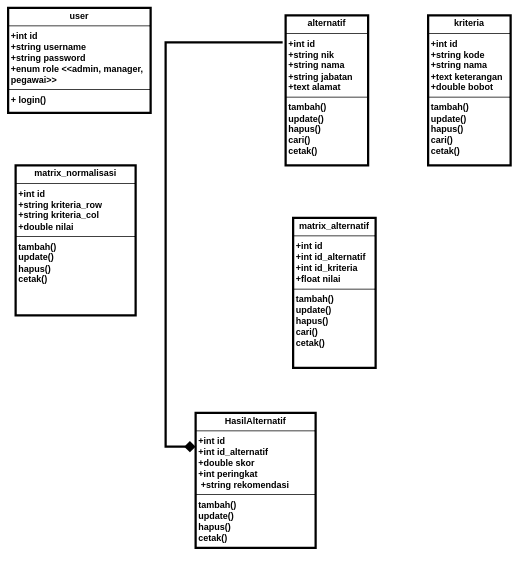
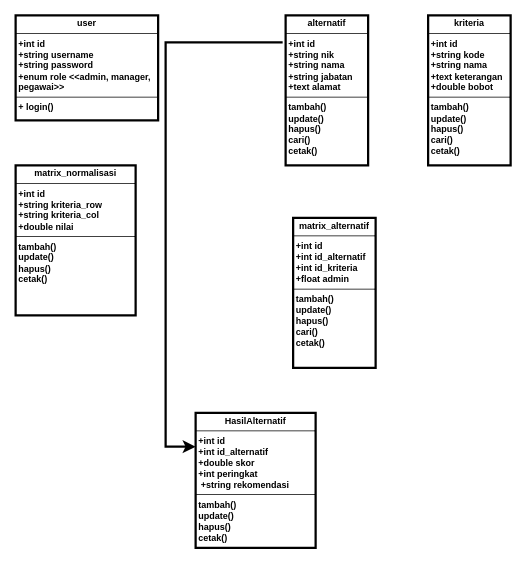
- <mxCell id="2" value="&lt;p style=&quot;margin:0px;margin-top:4px;text-align:center;&quot;&gt;user&lt;/p&gt;&lt;hr style=&quot;border-style:solid;&quot; size=&quot;1&quot;&gt;&lt;p style=&quot;margin:0px;margin-left:4px;&quot;&gt;+int id&lt;/p&gt;&lt;p style=&quot;margin:0px;margin-left:4px;&quot;&gt;&lt;span style=&quot;background-color: transparent;&quot;&gt;+string username&lt;/span&gt;&lt;/p&gt;&lt;p style=&quot;margin:0px;margin-left:4px;&quot;&gt;&lt;span style=&quot;background-color: transparent;&quot;&gt;+string password&lt;/span&gt;&lt;/p&gt;&lt;p style=&quot;margin:0px;margin-left:4px;&quot;&gt;&lt;span style=&quot;background-color: transparent;&quot;&gt;+enum role &amp;lt;&amp;lt;admin, manager, pegawai&amp;gt;&amp;gt;&lt;/span&gt;&lt;/p&gt;&lt;hr style=&quot;border-style:solid;&quot; size=&quot;1&quot;&gt;&lt;p style=&quot;margin:0px;margin-left:4px;&quot;&gt;+ login()&lt;/p&gt;" style="verticalAlign=top;align=left;overflow=fill;html=1;whiteSpace=wrap;strokeWidth=3;fontStyle=1" vertex="1" parent="1"><mxGeometry x="10" y="10" width="190" height="140" as="geometry" /></mxCell>
+ <mxCell id="2" value="&lt;p style=&quot;margin:0px;margin-top:4px;text-align:center;&quot;&gt;user&lt;/p&gt;&lt;hr style=&quot;border-style:solid;&quot; size=&quot;1&quot;&gt;&lt;p style=&quot;margin:0px;margin-left:4px;&quot;&gt;+int id&lt;/p&gt;&lt;p style=&quot;margin:0px;margin-left:4px;&quot;&gt;&lt;span style=&quot;background-color: transparent;&quot;&gt;+string username&lt;/span&gt;&lt;/p&gt;&lt;p style=&quot;margin:0px;margin-left:4px;&quot;&gt;&lt;span style=&quot;background-color: transparent;&quot;&gt;+string password&lt;/span&gt;&lt;/p&gt;&lt;p style=&quot;margin:0px;margin-left:4px;&quot;&gt;&lt;span style=&quot;background-color: transparent;&quot;&gt;+enum role &amp;lt;&amp;lt;admin, manager, pegawai&amp;gt;&amp;gt;&lt;/span&gt;&lt;/p&gt;&lt;hr style=&quot;border-style:solid;&quot; size=&quot;1&quot;&gt;&lt;p style=&quot;margin:0px;margin-left:4px;&quot;&gt;+ login()&lt;/p&gt;" style="verticalAlign=top;align=left;overflow=fill;html=1;whiteSpace=wrap;strokeWidth=3;fontStyle=1" vertex="1" parent="1"><mxGeometry x="20" y="20" width="190" height="140" as="geometry" /></mxCell>
- <mxCell id="5" value="&lt;p style=&quot;margin:0px;margin-top:4px;text-align:center;&quot;&gt;matrix_alternatif&lt;/p&gt;&lt;hr style=&quot;border-style:solid;&quot; size=&quot;1&quot;&gt;&lt;p style=&quot;margin:0px;margin-left:4px;&quot;&gt;+int id&lt;/p&gt;&lt;p style=&quot;margin:0px;margin-left:4px;&quot;&gt;+int id_alternatif&lt;/p&gt;&lt;p style=&quot;margin:0px;margin-left:4px;&quot;&gt;+int id_kriteria&lt;/p&gt;&lt;p style=&quot;margin:0px;margin-left:4px;&quot;&gt;+float nilai&lt;/p&gt;&lt;hr style=&quot;border-style:solid;&quot; size=&quot;1&quot;&gt;&lt;p style=&quot;margin:0px;margin-left:4px;&quot;&gt;tambah()&lt;/p&gt;&lt;p style=&quot;margin:0px;margin-left:4px;&quot;&gt;&lt;span style=&quot;background-color: transparent;&quot;&gt;update()&lt;/span&gt;&lt;/p&gt;&lt;p style=&quot;margin:0px;margin-left:4px;&quot;&gt;&lt;span style=&quot;background-color: transparent;&quot;&gt;hapus()&lt;/span&gt;&lt;/p&gt;&lt;p style=&quot;margin:0px;margin-left:4px;&quot;&gt;&lt;span style=&quot;background-color: transparent;&quot;&gt;cari()&lt;/span&gt;&lt;/p&gt;&lt;p style=&quot;margin:0px;margin-left:4px;&quot;&gt;cetak()&lt;/p&gt;" style="verticalAlign=top;align=left;overflow=fill;html=1;whiteSpace=wrap;strokeWidth=3;fontStyle=1" vertex="1" parent="1"><mxGeometry x="390" y="290" width="110" height="200" as="geometry" /></mxCell>
+ <mxCell id="5" value="&lt;p style=&quot;margin:0px;margin-top:4px;text-align:center;&quot;&gt;matrix_alternatif&lt;/p&gt;&lt;hr style=&quot;border-style:solid;&quot; size=&quot;1&quot;&gt;&lt;p style=&quot;margin:0px;margin-left:4px;&quot;&gt;+int id&lt;/p&gt;&lt;p style=&quot;margin:0px;margin-left:4px;&quot;&gt;+int id_alternatif&lt;/p&gt;&lt;p style=&quot;margin:0px;margin-left:4px;&quot;&gt;+int id_kriteria&lt;/p&gt;&lt;p style=&quot;margin:0px;margin-left:4px;&quot;&gt;+float admin&lt;/p&gt;&lt;hr style=&quot;border-style:solid;&quot; size=&quot;1&quot;&gt;&lt;p style=&quot;margin:0px;margin-left:4px;&quot;&gt;tambah()&lt;/p&gt;&lt;p style=&quot;margin:0px;margin-left:4px;&quot;&gt;&lt;span style=&quot;background-color: transparent;&quot;&gt;update()&lt;/span&gt;&lt;/p&gt;&lt;p style=&quot;margin:0px;margin-left:4px;&quot;&gt;&lt;span style=&quot;background-color: transparent;&quot;&gt;hapus()&lt;/span&gt;&lt;/p&gt;&lt;p style=&quot;margin:0px;margin-left:4px;&quot;&gt;&lt;span style=&quot;background-color: transparent;&quot;&gt;cari()&lt;/span&gt;&lt;/p&gt;&lt;p style=&quot;margin:0px;margin-left:4px;&quot;&gt;cetak()&lt;/p&gt;" style="verticalAlign=top;align=left;overflow=fill;html=1;whiteSpace=wrap;strokeWidth=3;fontStyle=1" vertex="1" parent="1"><mxGeometry x="390" y="290" width="110" height="200" as="geometry" /></mxCell>
- <mxCell id="8" value="" style="edgeStyle=elbowEdgeStyle;elbow=horizontal;endArrow=diamond;html=1;curved=0;rounded=0;endSize=8;startSize=8;entryX=0;entryY=0.25;entryDx=0;entryDy=0;exitX=-0.036;exitY=0.18;exitDx=0;exitDy=0;exitPerimeter=0;fontStyle=1;strokeWidth=3;" edge="1" parent="1" source="3" target="7"><mxGeometry width="50" height="50" relative="1" as="geometry"><mxPoint x="500" y="410" as="sourcePoint" /><mxPoint x="550" y="360" as="targetPoint" /><Array as="points"><mxPoint x="220" y="340" /></Array></mxGeometry></mxCell>
+ <mxCell id="8" value="" style="edgeStyle=elbowEdgeStyle;elbow=horizontal;endArrow=classic;html=1;curved=0;rounded=0;endSize=8;startSize=8;entryX=0;entryY=0.25;entryDx=0;entryDy=0;exitX=-0.036;exitY=0.18;exitDx=0;exitDy=0;exitPerimeter=0;fontStyle=1;strokeWidth=3;" edge="1" parent="1" source="3" target="7"><mxGeometry width="50" height="50" relative="1" as="geometry"><mxPoint x="500" y="410" as="sourcePoint" /><mxPoint x="550" y="360" as="targetPoint" /><Array as="points"><mxPoint x="220" y="340" /></Array></mxGeometry></mxCell>
